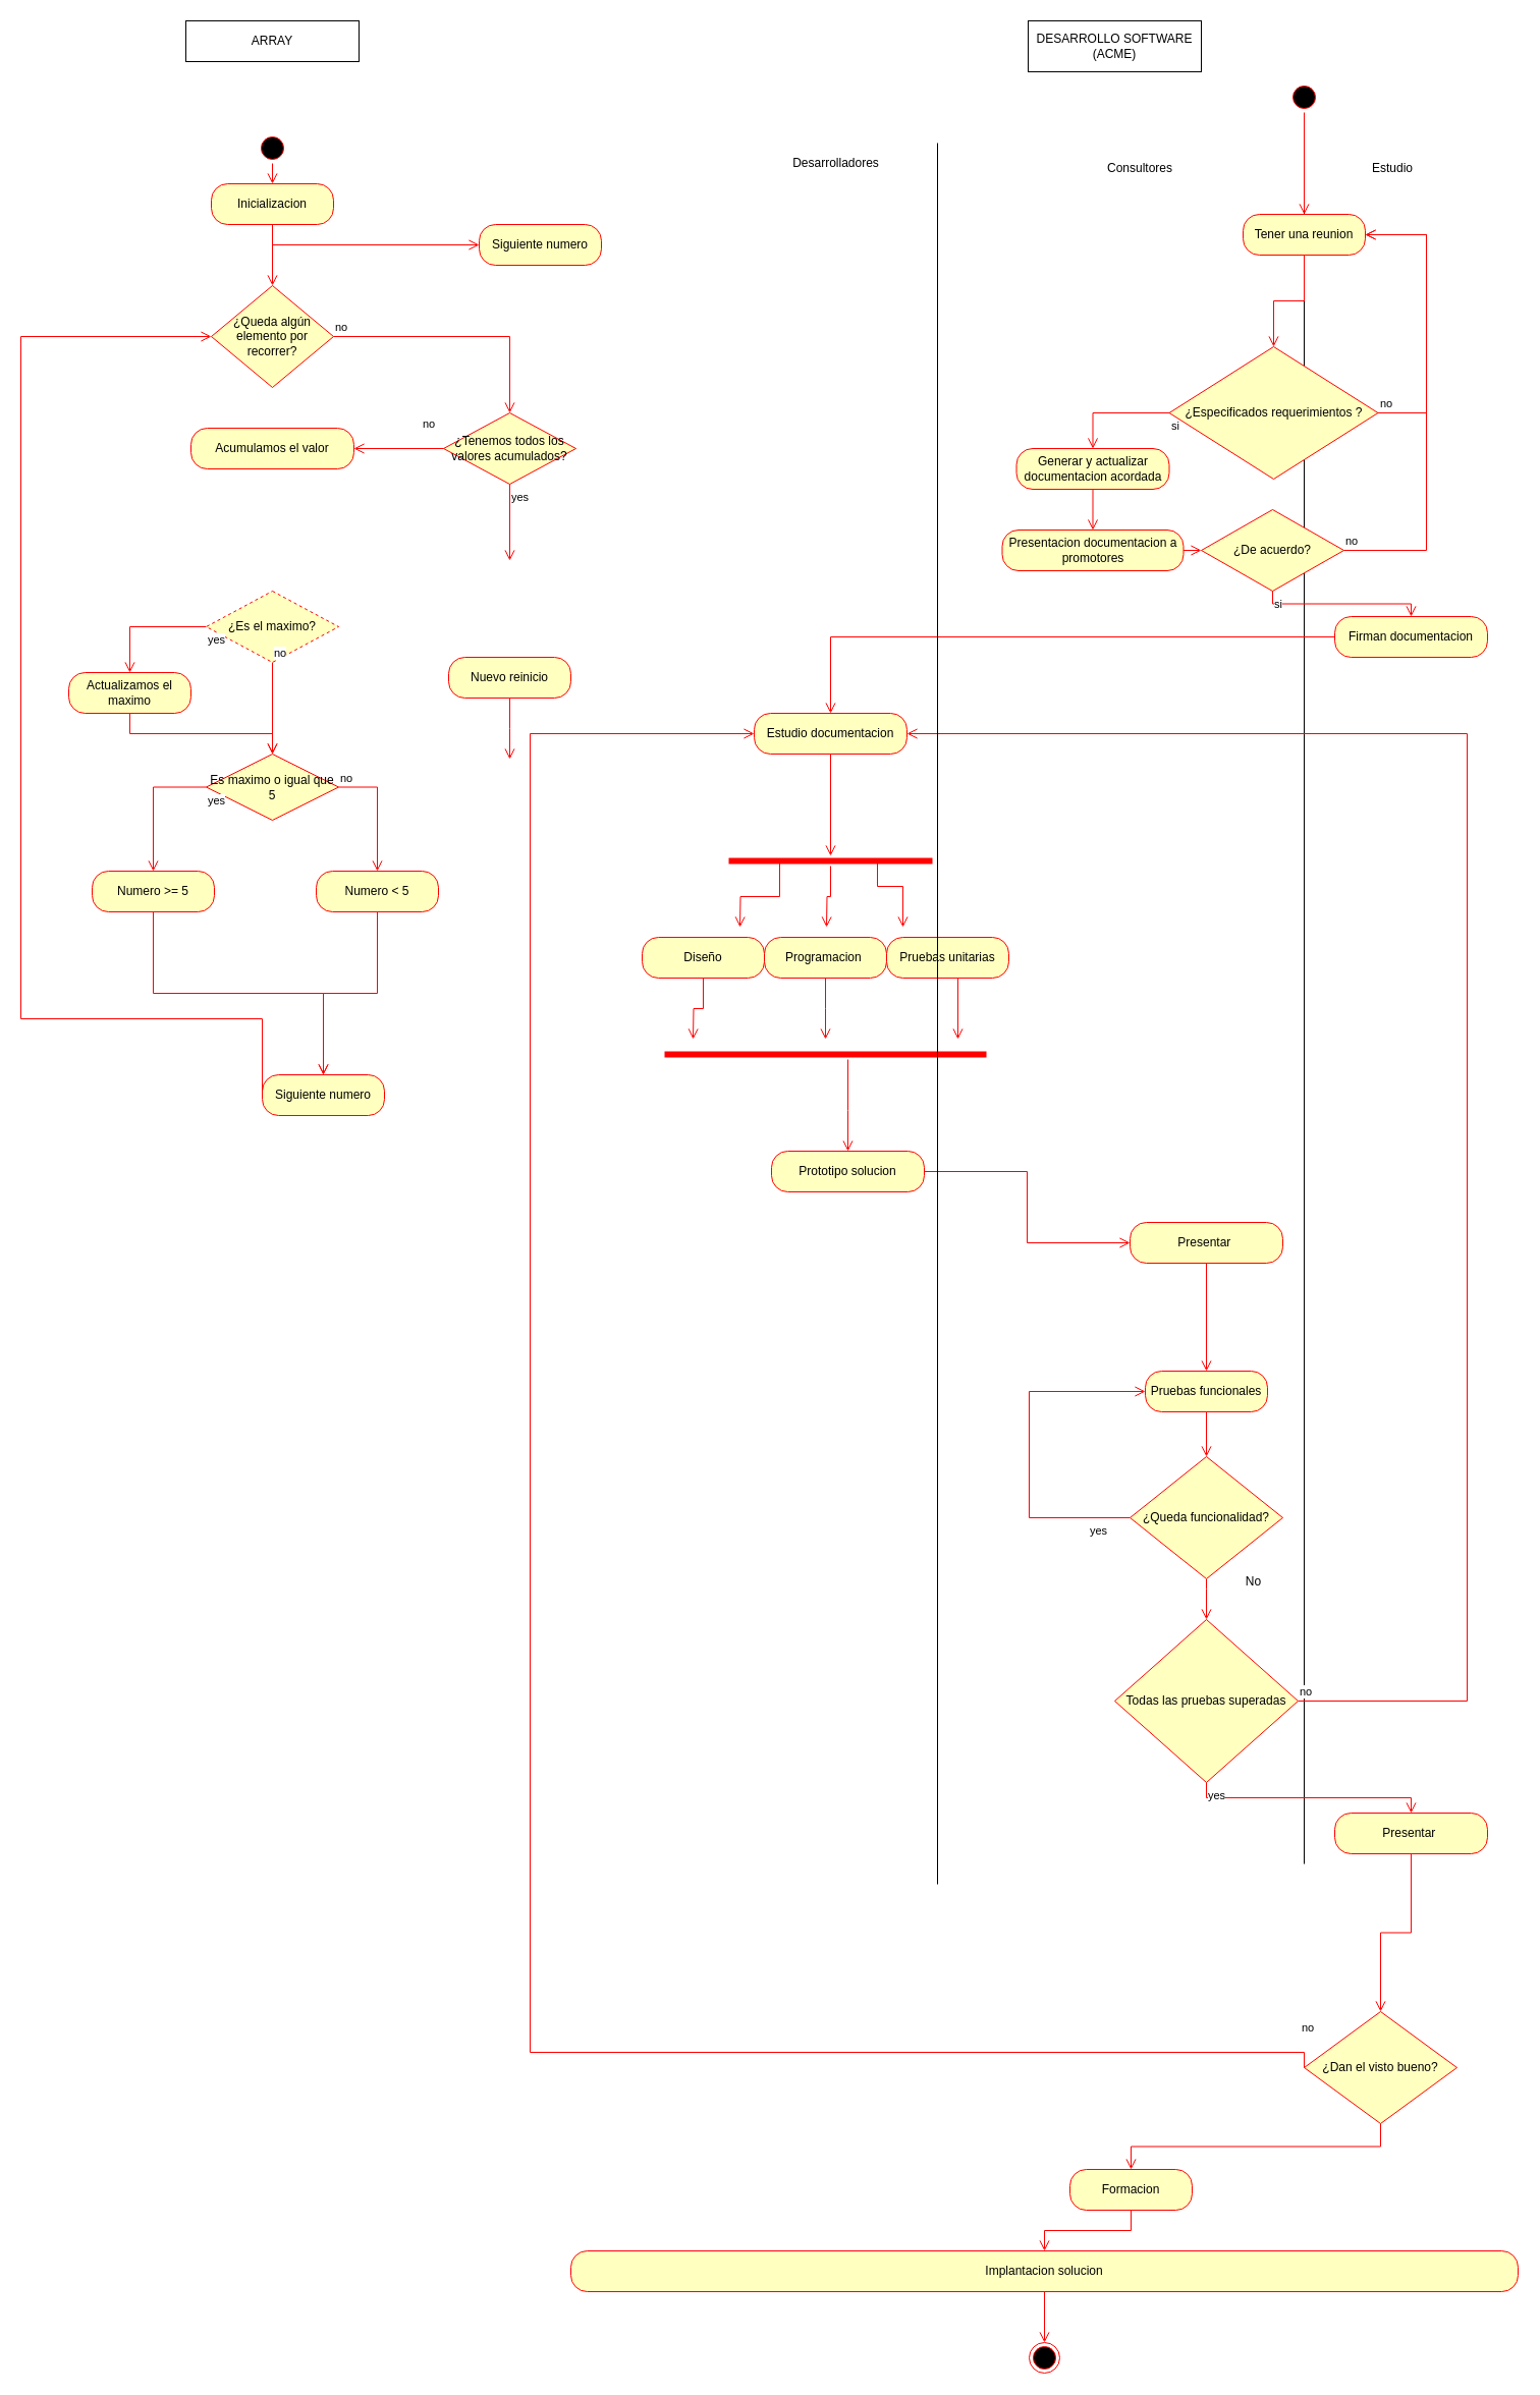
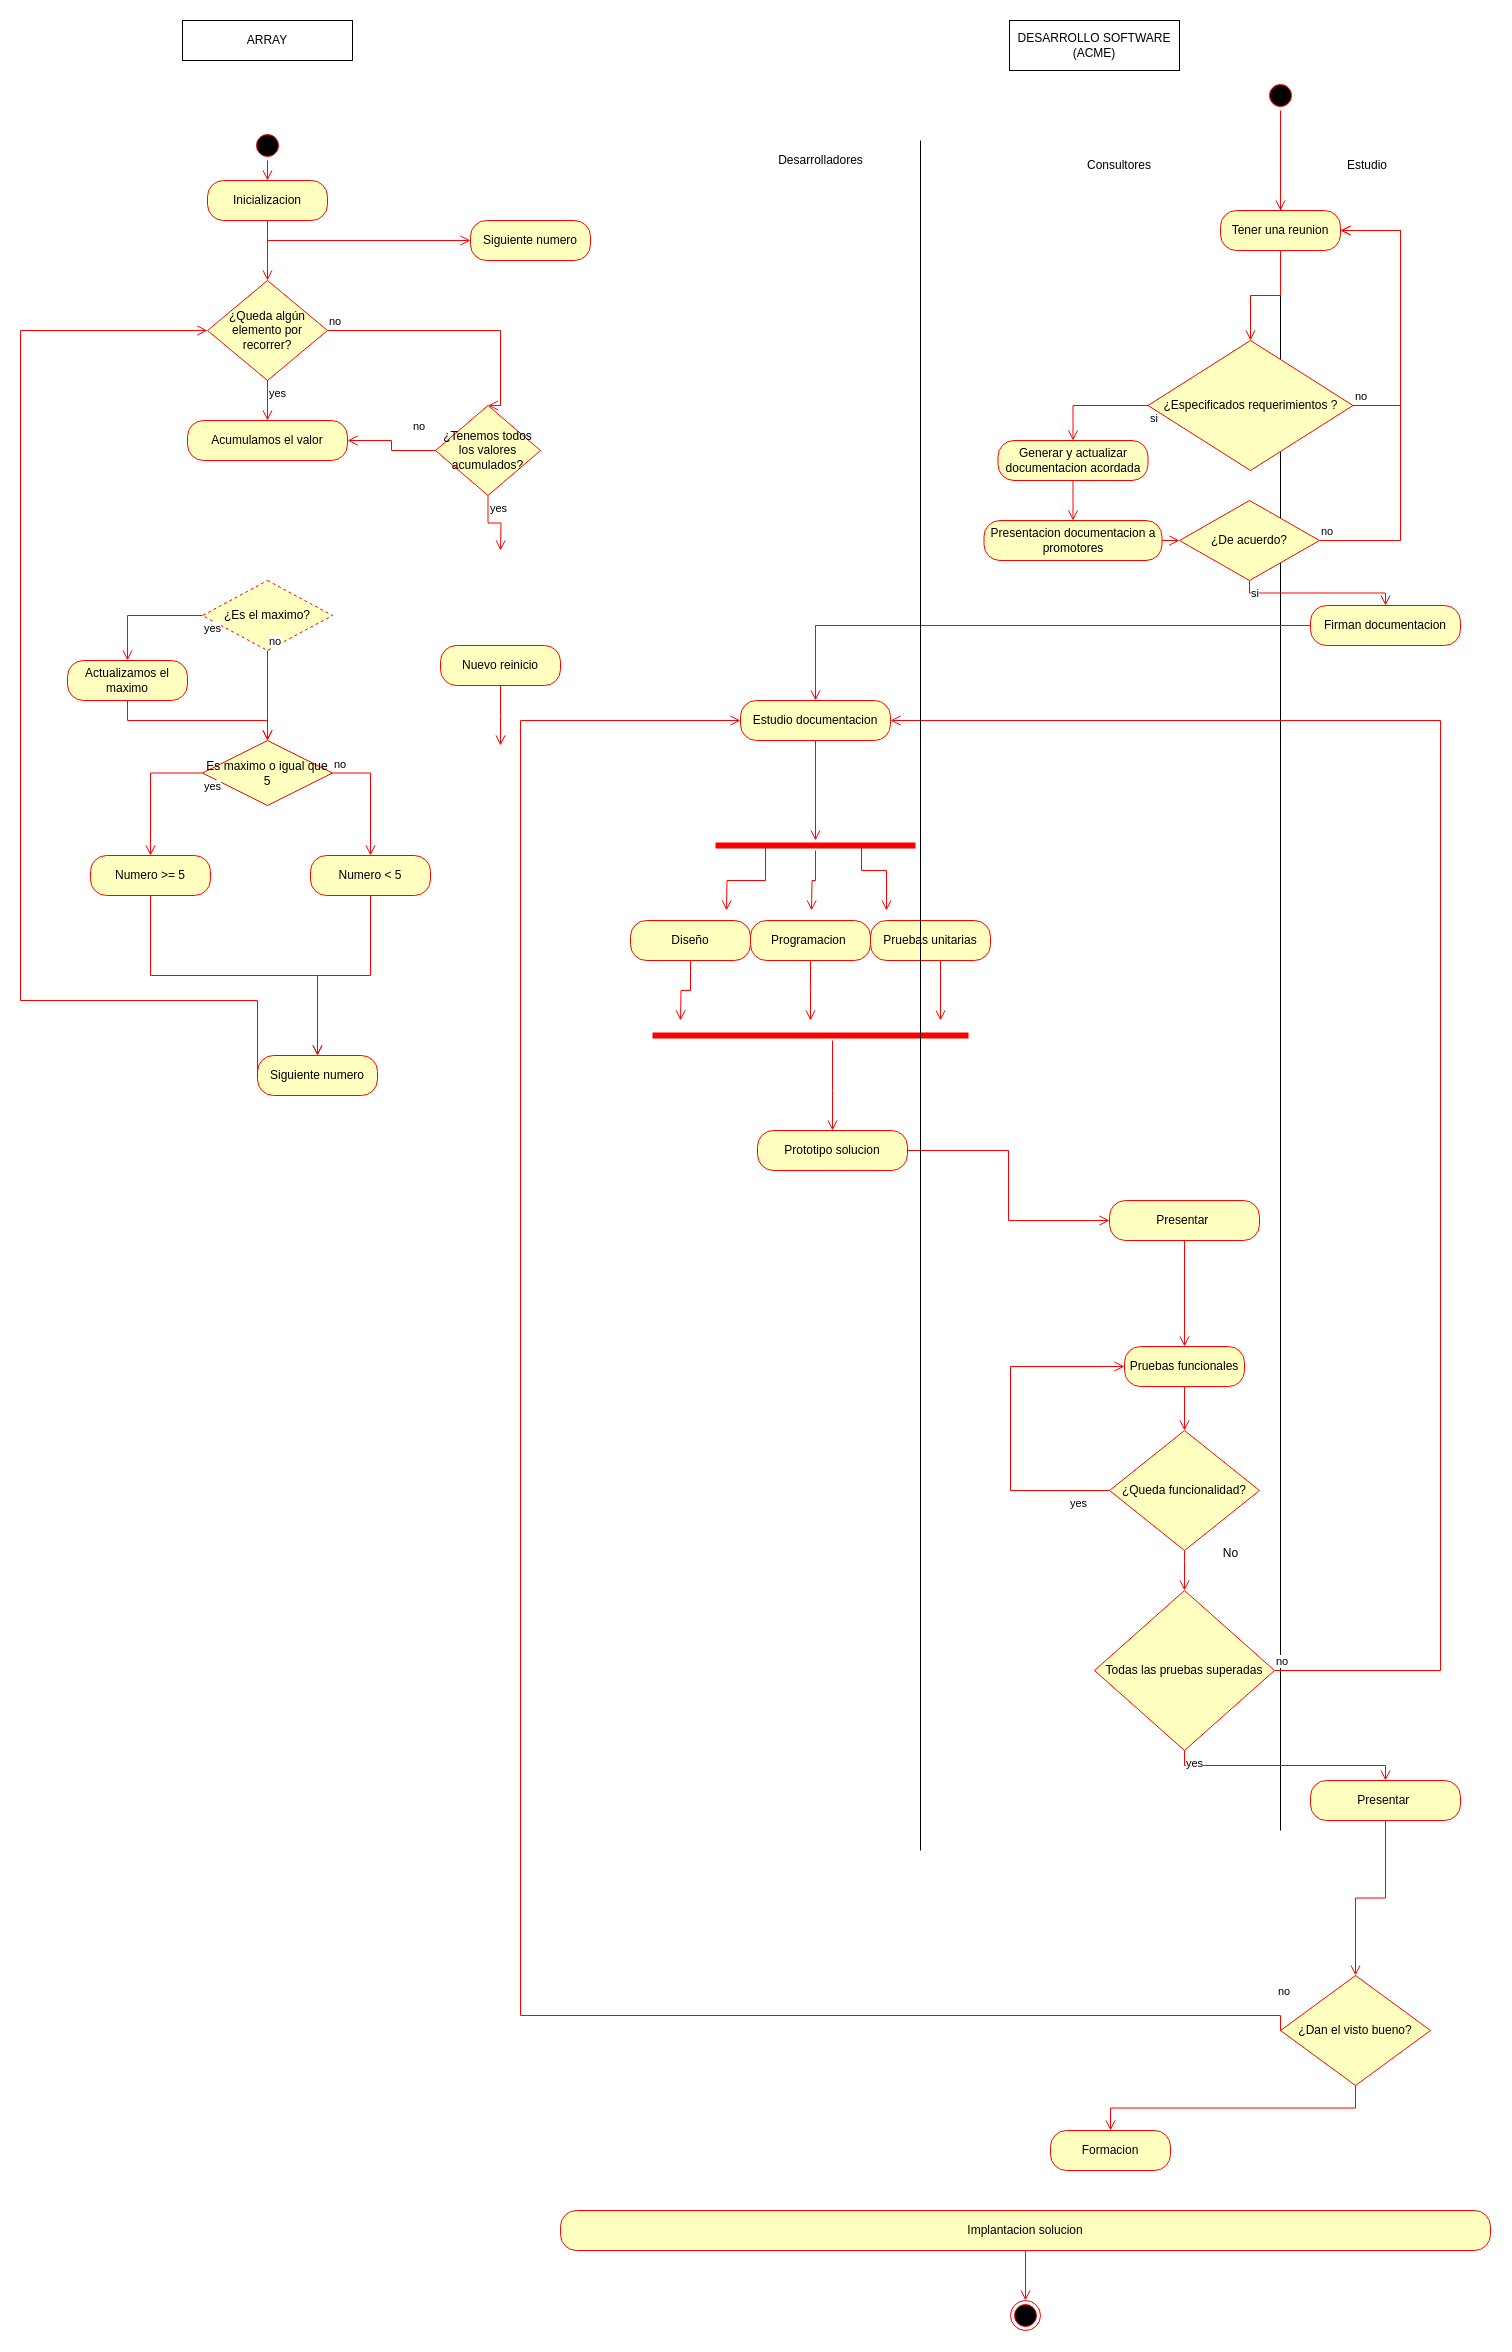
+ <mxCell id="67" value="yes" style="edgeStyle=orthogonalEdgeStyle;html=1;align=left;verticalAlign=top;endArrow=open;endSize=8;strokeColor=#ff0000;rounded=0;entryX=0.5;entryY=0;entryDx=0;entryDy=0;" edge="1" source="65" parent="1" target="71"><mxGeometry x="-1" relative="1" as="geometry"><mxPoint x="267" y="430" as="targetPoint" /></mxGeometry></mxCell>
- <mxCell id="88" value="¿Tenemos todos los valores acumulados?" style="rhombus;whiteSpace=wrap;html=1;fontColor=#000000;fillColor=#ffffc0;strokeColor=#ff0000;" vertex="1" parent="1"><mxGeometry x="435" y="405" width="130" height="70" as="geometry" /></mxCell>
+ <mxCell id="88" value="¿Tenemos todos los valores acumulados?" style="rhombus;whiteSpace=wrap;html=1;fontColor=#000000;fillColor=#ffffc0;strokeColor=#ff0000;" vertex="1" parent="1"><mxGeometry x="435" y="405" width="105" height="90" as="geometry" /></mxCell>
- <mxCell id="59" value="" style="edgeStyle=orthogonalEdgeStyle;html=1;verticalAlign=bottom;endArrow=open;endSize=8;strokeColor=#ff0000;rounded=0;entryX=0.5;entryY=0;entryDx=0;entryDy=0;" edge="1" source="58" parent="1" target="52"><mxGeometry relative="1" as="geometry"><mxPoint x="1220" y="2090" as="targetPoint" /></mxGeometry></mxCell>
